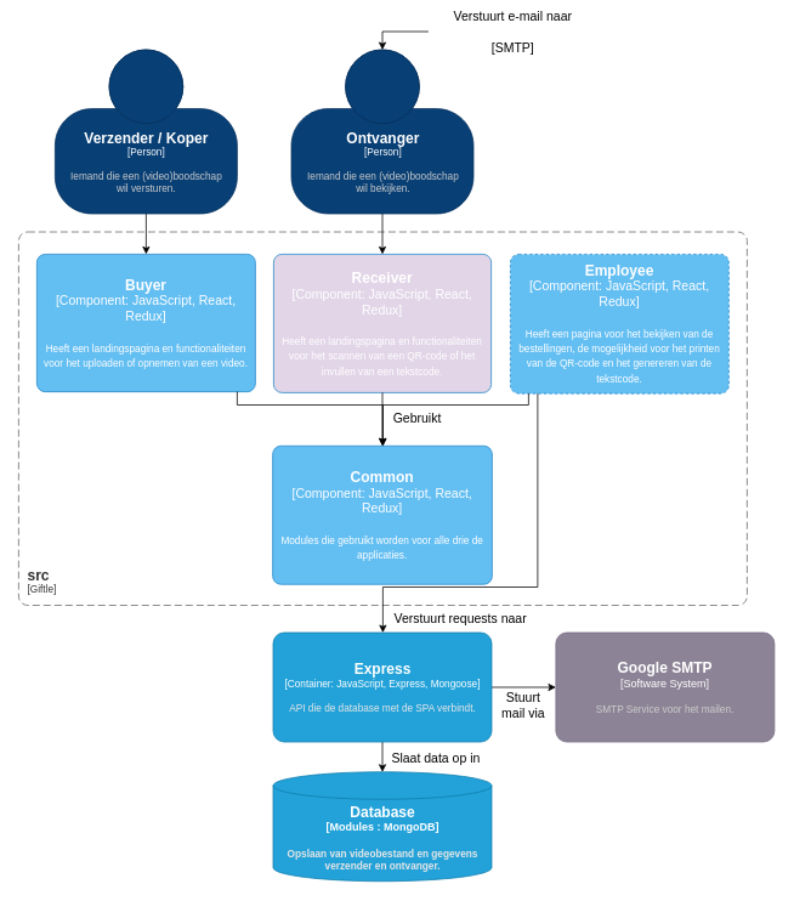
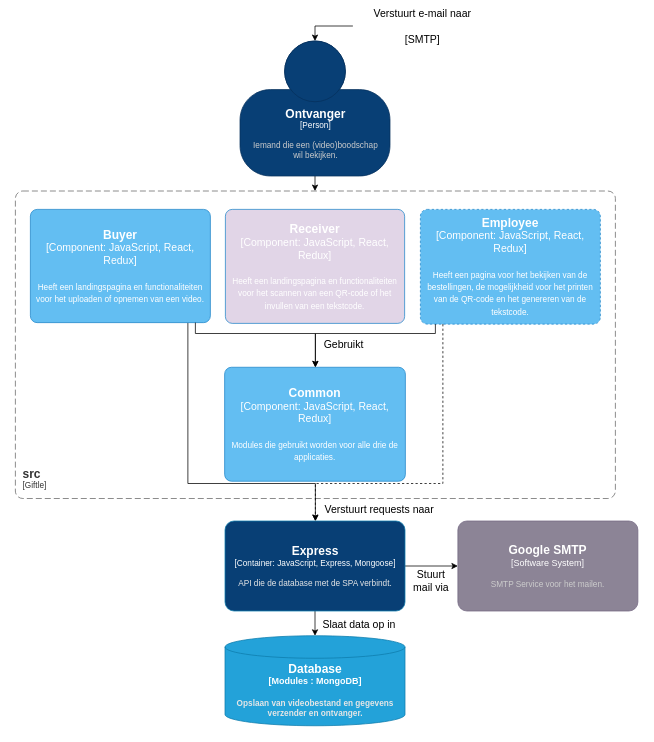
- <mxCell id="3" value="&lt;font style=&quot;font-size: 16px&quot;&gt;&lt;b&gt;Verzender / Koper&lt;/b&gt;&lt;/font&gt;&lt;div&gt;[Person]&lt;/div&gt;&lt;br&gt;&lt;div&gt;&lt;font style=&quot;font-size: 11px&quot;&gt;&lt;font color=&quot;#cccccc&quot;&gt;Iemand die een (video)boodschap&#10;wil versturen.&lt;/font&gt;&lt;/font&gt;&lt;/div&gt;" style="html=1;fontSize=11;dashed=0;whitespace=wrap;fillColor=#083F75;strokeColor=#06315C;fontColor=#ffffff;shape=mxgraph.c4.person2;align=center;metaEdit=1;points=[[0.5,0,0],[1,0.5,0],[1,0.75,0],[0.75,1,0],[0.5,1,0],[0.25,1,0],[0,0.75,0],[0,0.5,0]];resizable=0;fontFamily=Helvetica;" parent="1" vertex="1"><mxGeometry x="60" y="54" width="200" height="180" as="geometry" /></mxCell>
- <mxCell id="20" style="edgeStyle=orthogonalEdgeStyle;rounded=0;orthogonalLoop=1;jettySize=auto;html=1;entryX=0.5;entryY=0;entryDx=0;entryDy=0;entryPerimeter=0;fontFamily=Helvetica;fontSize=14;fontColor=#000000;strokeColor=default;strokeWidth=1;" parent="1" source="21" target="14" edge="1"><mxGeometry relative="1" as="geometry" /></mxCell>
+ <mxCell id="20" style="edgeStyle=orthogonalEdgeStyle;rounded=0;orthogonalLoop=1;jettySize=auto;html=1;fontFamily=Helvetica;fontSize=14;fontColor=#000000;strokeColor=default;strokeWidth=1;" parent="1" source="21" target="6" edge="1"><mxGeometry relative="1" as="geometry" /></mxCell>
- <mxCell id="2" style="edgeStyle=orthogonalEdgeStyle;rounded=0;orthogonalLoop=1;jettySize=auto;html=1;exitX=0.5;exitY=1;exitDx=0;exitDy=0;exitPerimeter=0;entryX=0.5;entryY=0;entryDx=0;entryDy=0;entryPerimeter=0;fontFamily=Helvetica;fontSize=14;fontColor=#000000;strokeColor=default;strokeWidth=1;" parent="1" source="3" target="13" edge="1"><mxGeometry relative="1" as="geometry"><mxPoint x="128" y="272" as="targetPoint" /></mxGeometry></mxCell>
- <mxCell id="24" value="" style="endArrow=classic;html=1;rounded=0;endSize=6;strokeWidth=1;fontFamily=Helvetica;" edge="1" parent="1" source="14" target="16"><mxGeometry width="50" height="50" relative="1" as="geometry"><mxPoint x="490" y="464" as="sourcePoint" /><mxPoint x="540" y="414" as="targetPoint" /></mxGeometry></mxCell>
+ <mxCell id="12" style="edgeStyle=orthogonalEdgeStyle;rounded=0;orthogonalLoop=1;jettySize=auto;html=1;fontFamily=Helvetica;fontSize=14;fontColor=#000000;strokeColor=default;strokeWidth=1;" parent="1" source="13" target="10" edge="1"><mxGeometry relative="1" as="geometry"><Array as="points"><mxPoint x="250" y="644" /><mxPoint x="420" y="644" /></Array></mxGeometry></mxCell>
- <mxCell id="26" value="" style="endArrow=classic;html=1;rounded=0;endSize=6;strokeWidth=1;edgeStyle=orthogonalEdgeStyle;fontFamily=Helvetica;" edge="1" parent="1" source="15" target="10"><mxGeometry width="50" height="50" relative="1" as="geometry"><mxPoint x="560" y="484" as="sourcePoint" /><mxPoint x="610" y="434" as="targetPoint" /><Array as="points"><mxPoint x="590" y="644" /><mxPoint x="420" y="644" /></Array></mxGeometry></mxCell>
+ <mxCell id="26" value="" style="endArrow=classic;html=1;rounded=0;endSize=6;strokeWidth=1;edgeStyle=orthogonalEdgeStyle;fontFamily=Helvetica;dashed=1;" edge="1" parent="1" source="15" target="10"><mxGeometry width="50" height="50" relative="1" as="geometry"><mxPoint x="560" y="484" as="sourcePoint" /><mxPoint x="610" y="434" as="targetPoint" /><Array as="points"><mxPoint x="590" y="644" /><mxPoint x="420" y="644" /></Array></mxGeometry></mxCell>
- <mxCell id="10" value="&lt;font style=&quot;font-size: 16px&quot;&gt;&lt;b&gt;Express&lt;/b&gt;&lt;/font&gt;&lt;div&gt;[Container: JavaScript, Express, Mongoose]&lt;/div&gt;&lt;br&gt;&lt;div&gt;&lt;font style=&quot;font-size: 11px&quot;&gt;&lt;font color=&quot;#E6E6E6&quot;&gt;API die de database met de SPA verbindt.&lt;/font&gt;&lt;/font&gt;&lt;/div&gt;" style="rounded=1;whiteSpace=wrap;html=1;fontSize=11;labelBackgroundColor=none;fillColor=#23A2D9;fontColor=#ffffff;align=center;arcSize=10;strokeColor=#0E7DAD;metaEdit=1;resizable=0;points=[[0.25,0,0],[0.5,0,0],[0.75,0,0],[1,0.25,0],[1,0.5,0],[1,0.75,0],[0.75,1,0],[0.5,1,0],[0.25,1,0],[0,0.75,0],[0,0.5,0],[0,0.25,0]];fontFamily=Helvetica;" parent="1" vertex="1"><mxGeometry x="299.5" y="694" width="240" height="120" as="geometry" /></mxCell>
+ <mxCell id="10" value="&lt;font style=&quot;font-size: 16px&quot;&gt;&lt;b&gt;Express&lt;/b&gt;&lt;/font&gt;&lt;div&gt;[Container: JavaScript, Express, Mongoose]&lt;/div&gt;&lt;br&gt;&lt;div&gt;&lt;font style=&quot;font-size: 11px&quot;&gt;&lt;font color=&quot;#E6E6E6&quot;&gt;API die de database met de SPA verbindt.&lt;/font&gt;&lt;/font&gt;&lt;/div&gt;" style="rounded=1;whiteSpace=wrap;html=1;fontSize=11;labelBackgroundColor=none;fillColor=#083f75;fontColor=#ffffff;align=center;arcSize=10;strokeColor=#0E7DAD;metaEdit=1;resizable=0;points=[[0.25,0,0],[0.5,0,0],[0.75,0,0],[1,0.25,0],[1,0.5,0],[1,0.75,0],[0.75,1,0],[0.5,1,0],[0.25,1,0],[0,0.75,0],[0,0.5,0],[0,0.25,0]];fontFamily=Helvetica;" parent="1" vertex="1"><mxGeometry x="299.5" y="694" width="240" height="120" as="geometry" /></mxCell>
